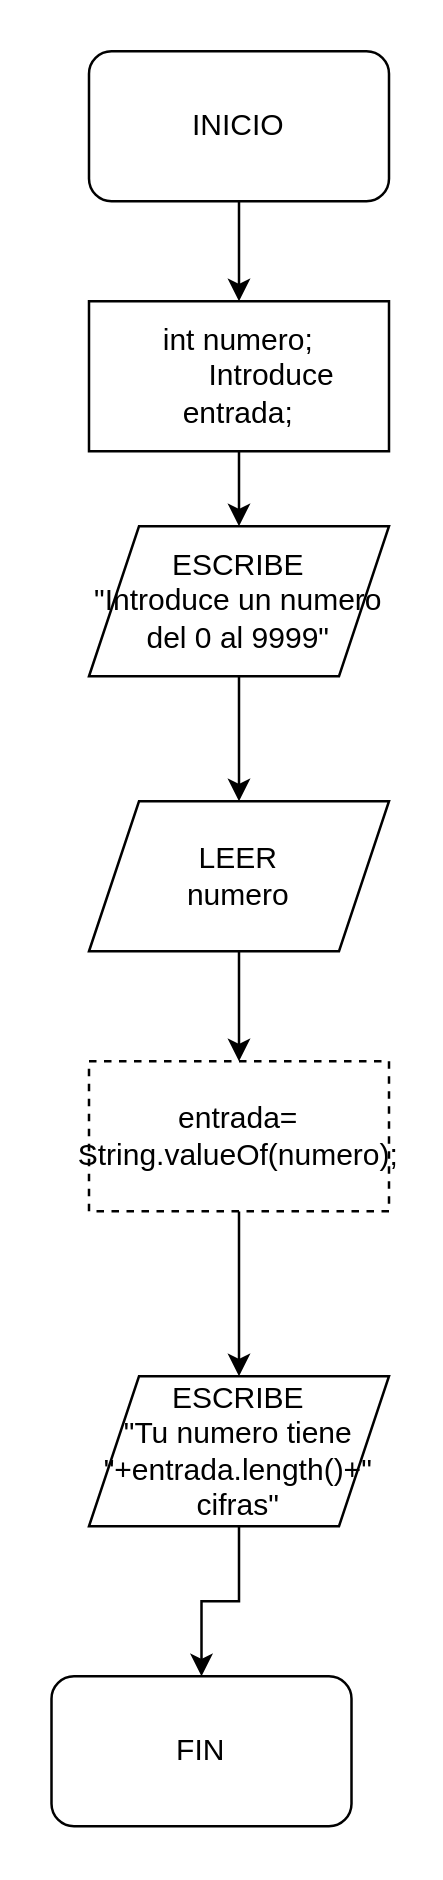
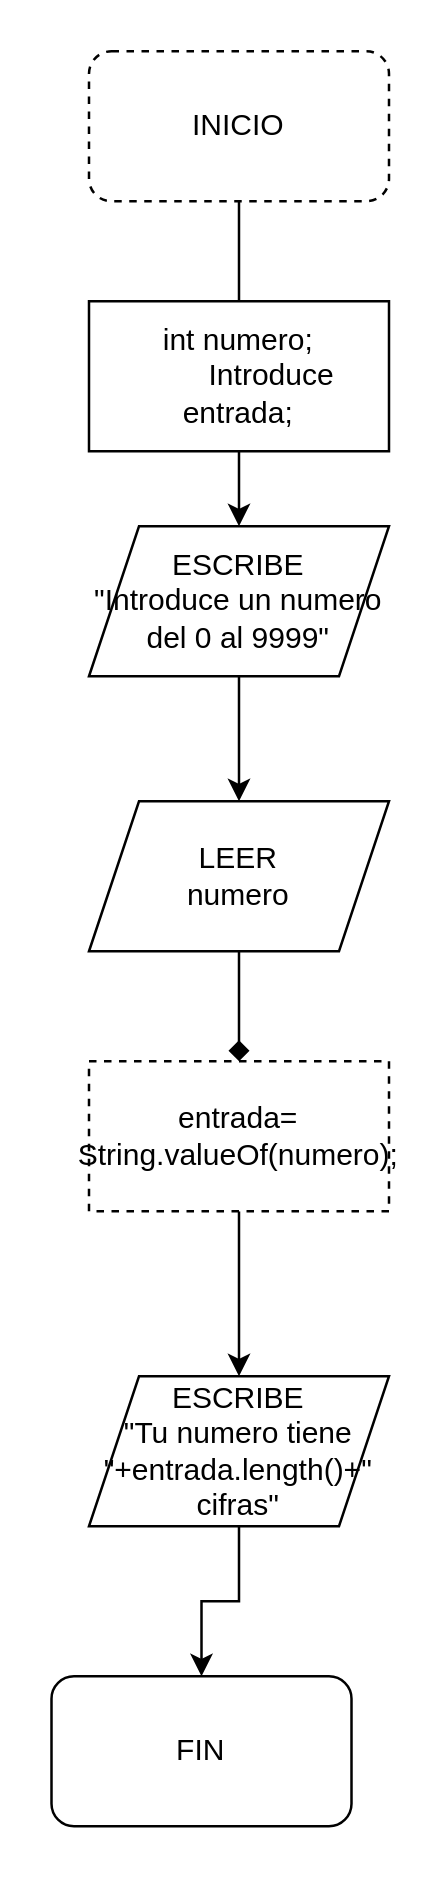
- <mxCell id="3" value="INICIO" style="rounded=1;whiteSpace=wrap;html=1;" vertex="1" parent="1"><mxGeometry x="35" y="20" width="120" height="60" as="geometry" /></mxCell>
+ <mxCell id="3" value="INICIO" style="rounded=1;whiteSpace=wrap;html=1;dashed=1;" vertex="1" parent="1"><mxGeometry x="35" y="20" width="120" height="60" as="geometry" /></mxCell>
- <mxCell id="2" value="" style="edgeStyle=orthogonalEdgeStyle;rounded=0;orthogonalLoop=1;jettySize=auto;html=1;" edge="1" parent="1" source="3" target="9"><mxGeometry relative="1" as="geometry" /></mxCell>
+ <mxCell id="2" value="" style="edgeStyle=orthogonalEdgeStyle;rounded=0;orthogonalLoop=1;jettySize=auto;html=1;endArrow=none;" edge="1" parent="1" source="3" target="9"><mxGeometry relative="1" as="geometry" /></mxCell>
- <mxCell id="6" value="" style="edgeStyle=orthogonalEdgeStyle;rounded=0;orthogonalLoop=1;jettySize=auto;html=1;" edge="1" parent="1" source="7" target="11"><mxGeometry relative="1" as="geometry" /></mxCell>
+ <mxCell id="6" value="" style="edgeStyle=orthogonalEdgeStyle;rounded=0;orthogonalLoop=1;jettySize=auto;html=1;endArrow=diamond;" edge="1" parent="1" source="7" target="11"><mxGeometry relative="1" as="geometry" /></mxCell>
